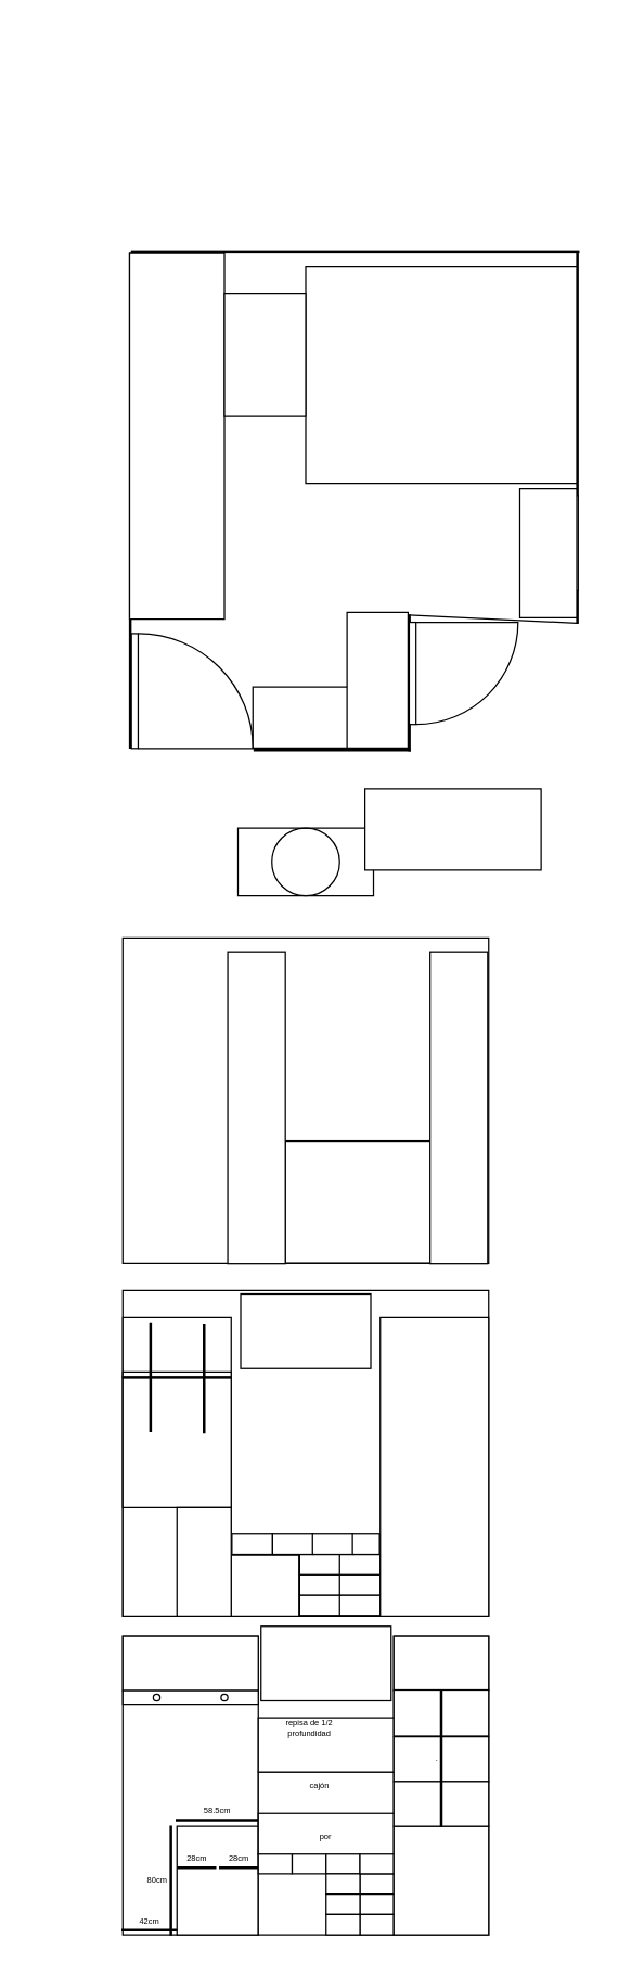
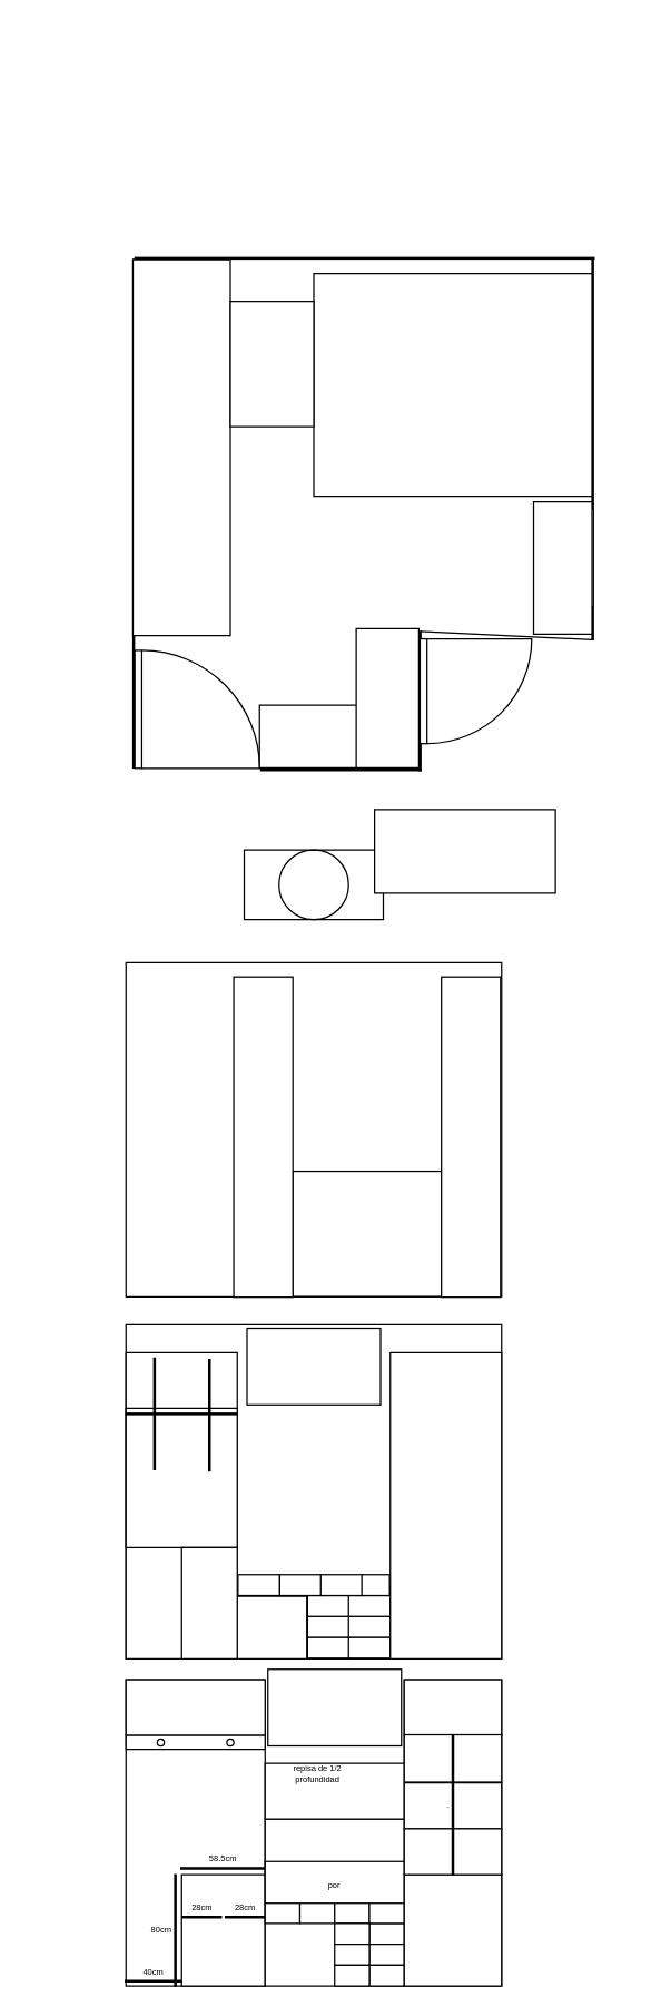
- <mxCell id="70" value="cajón" style="text;html=1;align=center;verticalAlign=middle;resizable=0;points=[];autosize=1;strokeColor=none;fillColor=none;fontSize=6;" vertex="1" parent="1"><mxGeometry x="215" y="1306" width="40" height="20" as="geometry" /></mxCell>
- <mxCell id="47" value="42cm" style="rounded=0;whiteSpace=wrap;html=1;fontSize=6;labelPosition=center;verticalLabelPosition=top;align=center;verticalAlign=bottom;" vertex="1" parent="1"><mxGeometry x="89.5" y="1422" width="40" height="1" as="geometry" /></mxCell>
+ <mxCell id="47" value="40cm" style="rounded=0;whiteSpace=wrap;html=1;fontSize=6;labelPosition=center;verticalLabelPosition=top;align=center;verticalAlign=bottom;" vertex="1" parent="1"><mxGeometry x="89.5" y="1422" width="40" height="1" as="geometry" /></mxCell>
